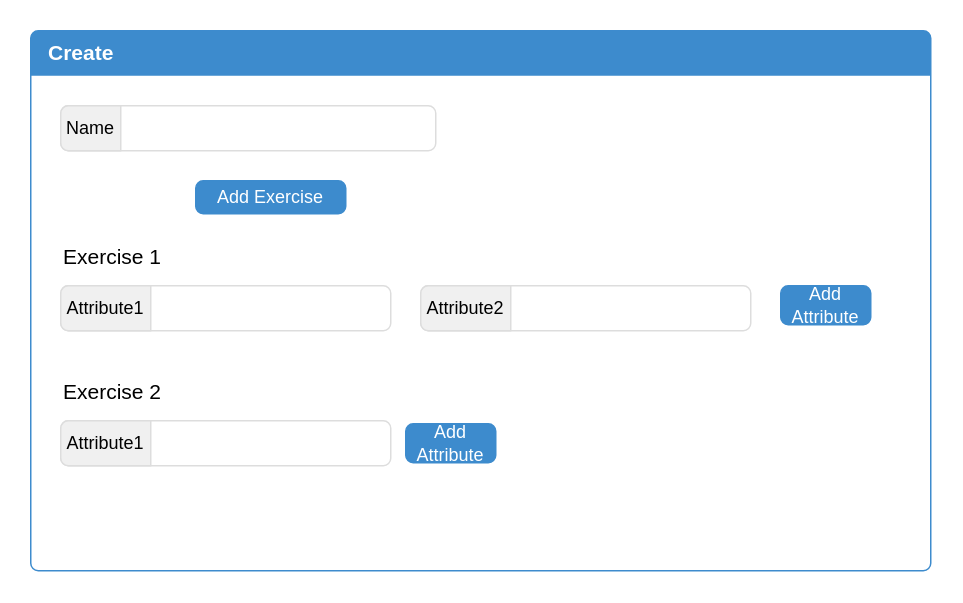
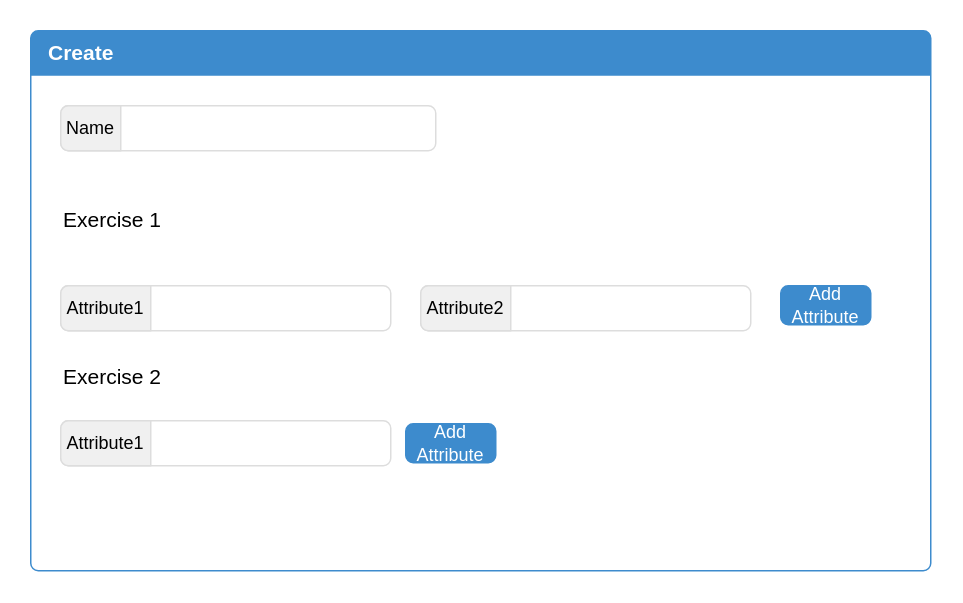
- <mxCell id="6" value="Add Exercise" style="html=1;shadow=0;dashed=0;shape=mxgraph.bootstrap.rrect;rSize=5;fillColor=#3D8BCD;align=center;strokeColor=#3D8BCD;fontColor=#ffffff;fontSize=12;whiteSpace=wrap;" vertex="1" parent="2"><mxGeometry x="110" y="100" width="100" height="22" as="geometry" /></mxCell>
- <mxCell id="7" value="&lt;font style=&quot;font-size: 14px&quot;&gt;Exercise 1&lt;/font&gt;" style="text;html=1;resizable=0;points=[];autosize=1;align=left;verticalAlign=top;spacingTop=-4;" vertex="1" parent="2"><mxGeometry x="20" y="140" width="80" height="20" as="geometry" /></mxCell>
+ <mxCell id="7" value="&lt;font style=&quot;font-size: 14px&quot;&gt;Exercise 1&lt;/font&gt;" style="text;html=1;resizable=0;points=[];autosize=1;align=left;verticalAlign=top;spacingTop=-4;" vertex="1" parent="2"><mxGeometry x="20" y="115" width="80" height="20" as="geometry" /></mxCell>
- <mxCell id="15" value="&lt;font style=&quot;font-size: 14px&quot;&gt;Exercise 2&lt;/font&gt;" style="text;html=1;resizable=0;points=[];autosize=1;align=left;verticalAlign=top;spacingTop=-4;" vertex="1" parent="2"><mxGeometry x="20" y="230" width="80" height="20" as="geometry" /></mxCell>
+ <mxCell id="15" value="&lt;font style=&quot;font-size: 14px&quot;&gt;Exercise 2&lt;/font&gt;" style="text;html=1;resizable=0;points=[];autosize=1;align=left;verticalAlign=top;spacingTop=-4;" vertex="1" parent="2"><mxGeometry x="20" y="220" width="80" height="20" as="geometry" /></mxCell>
